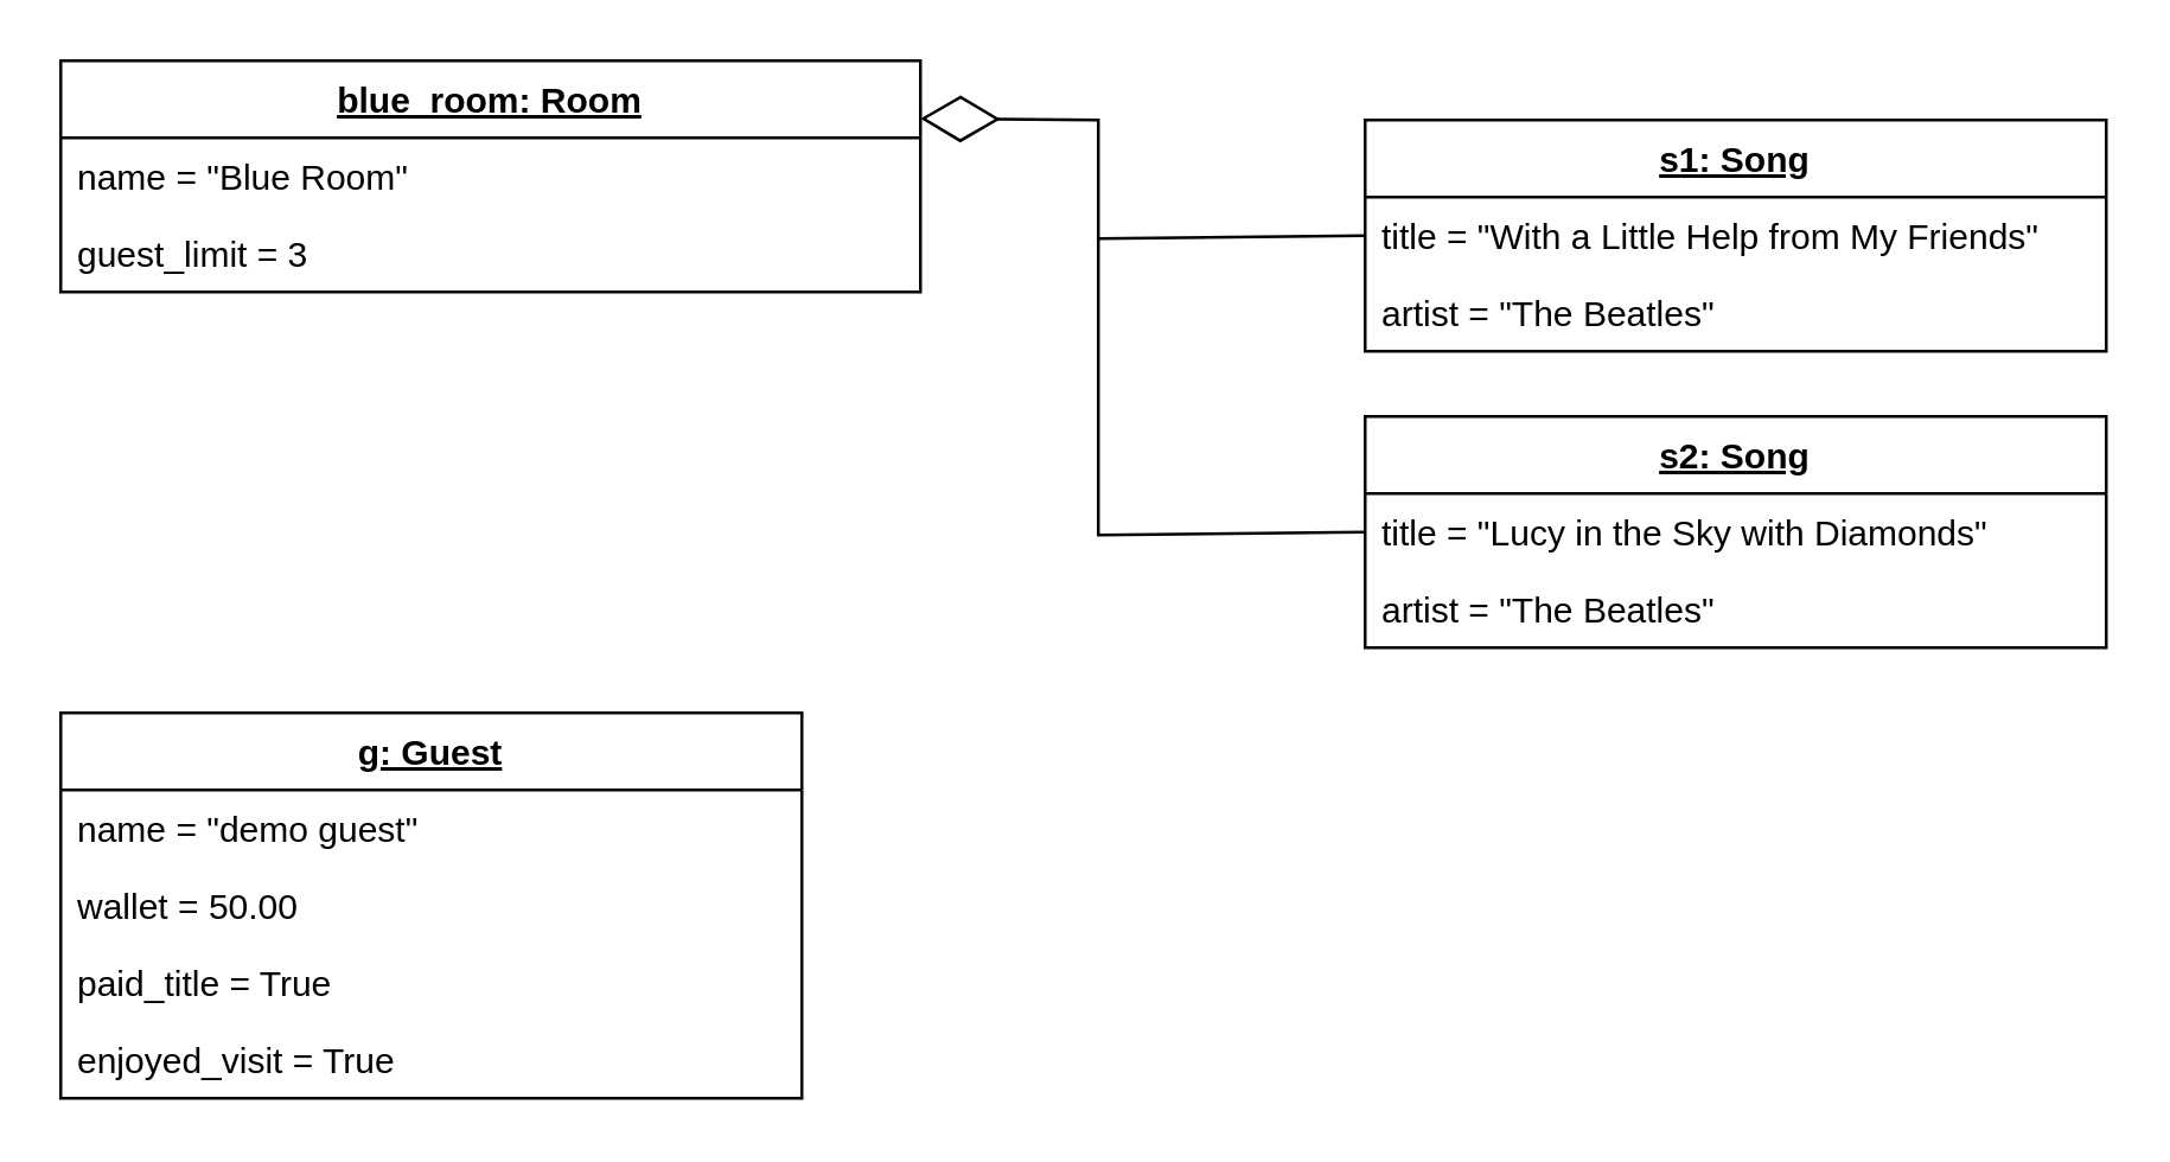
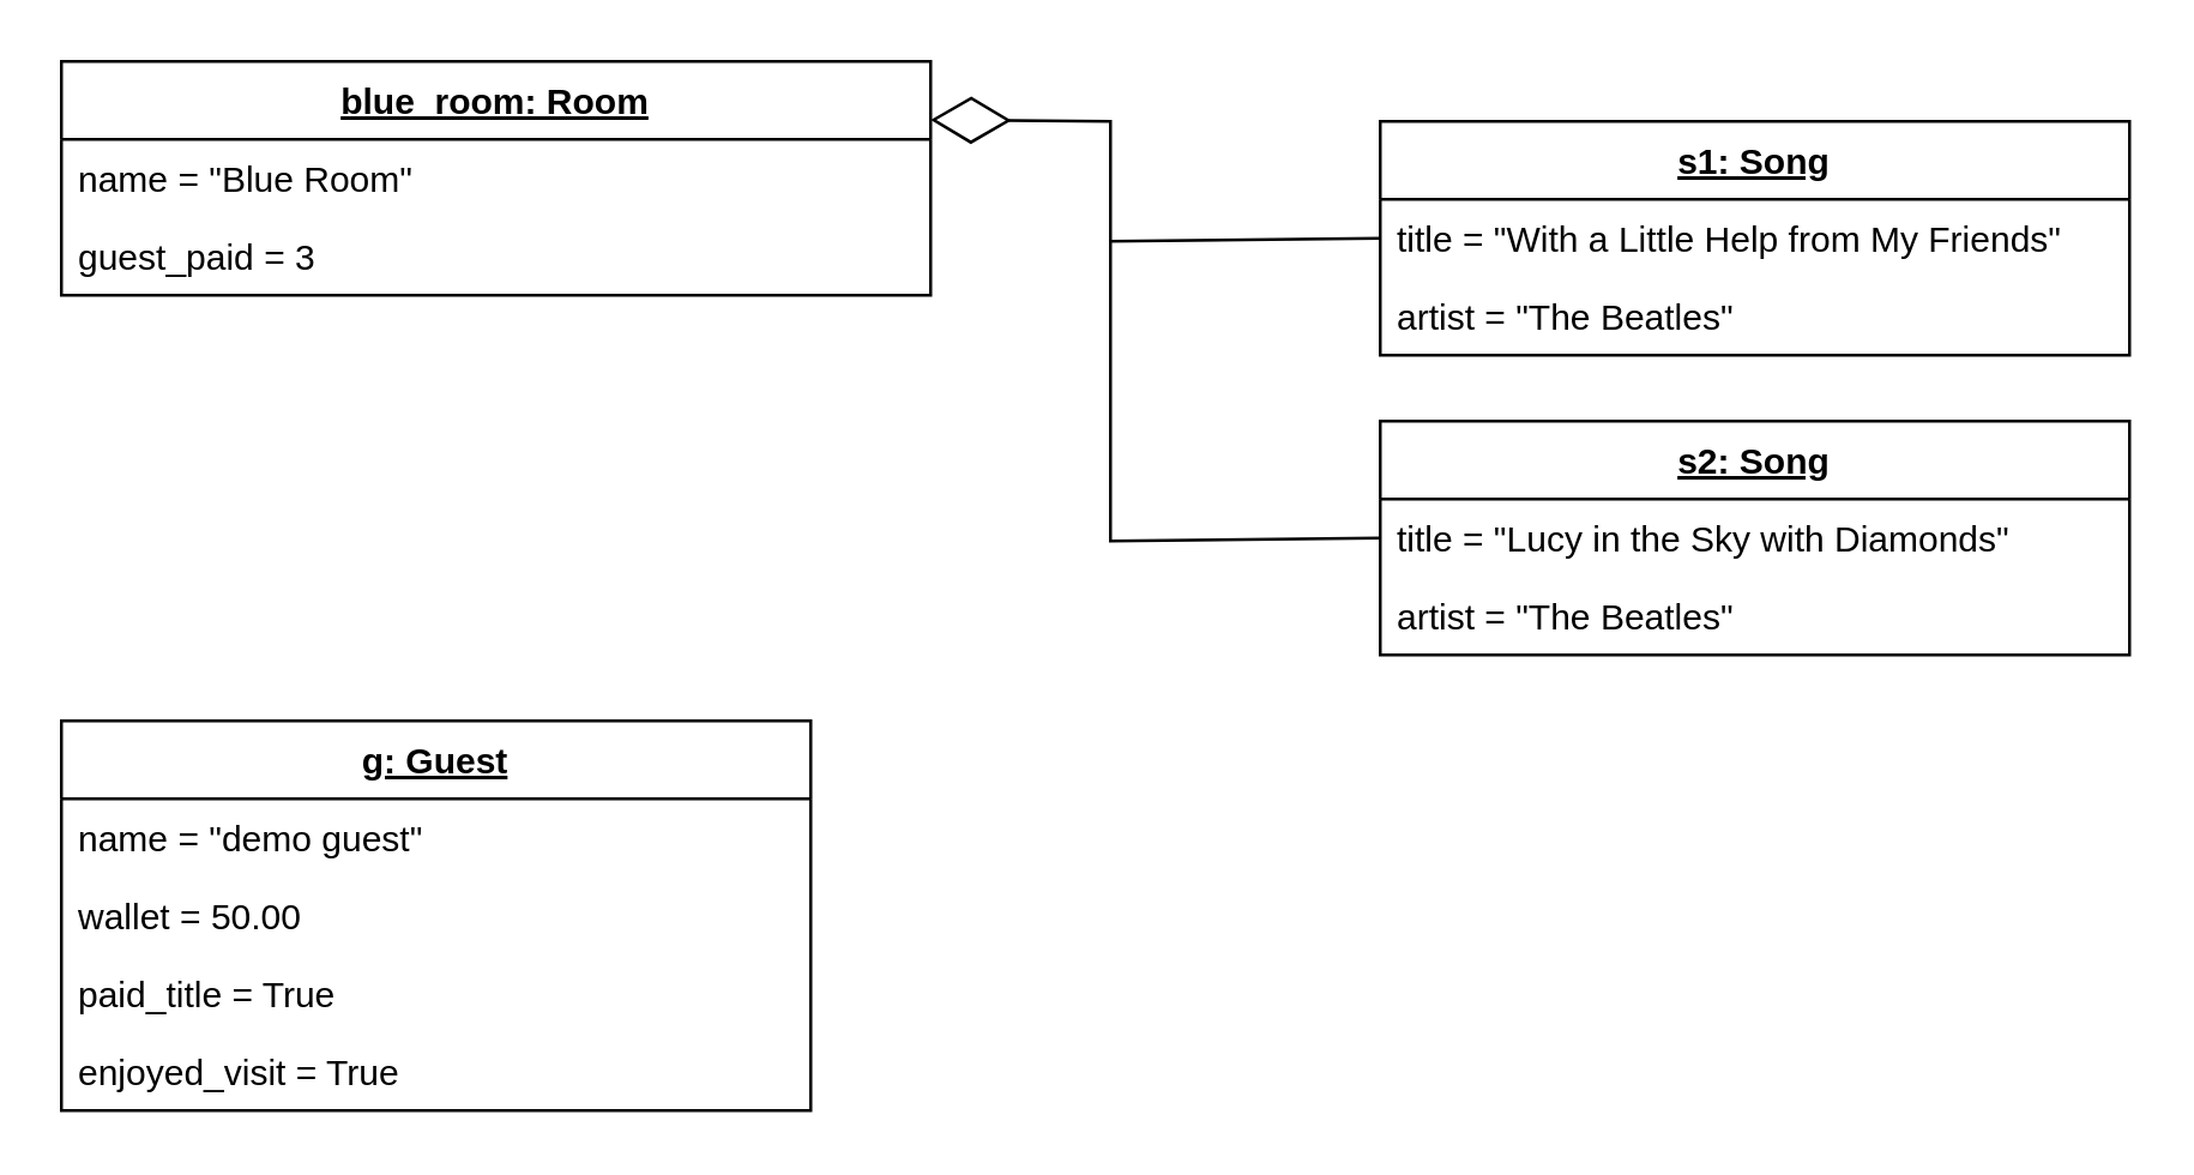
- <mxCell id="4" value="guest_limit = 3" style="text;strokeColor=none;fillColor=none;align=left;verticalAlign=top;spacingLeft=4;spacingRight=4;overflow=hidden;rotatable=0;points=[[0,0.5],[1,0.5]];portConstraint=eastwest;" parent="2" vertex="1"><mxGeometry y="52" width="290" height="26" as="geometry" /></mxCell>
+ <mxCell id="4" value="guest_paid = 3" style="text;strokeColor=none;fillColor=none;align=left;verticalAlign=top;spacingLeft=4;spacingRight=4;overflow=hidden;rotatable=0;points=[[0,0.5],[1,0.5]];portConstraint=eastwest;" parent="2" vertex="1"><mxGeometry y="52" width="290" height="26" as="geometry" /></mxCell>
